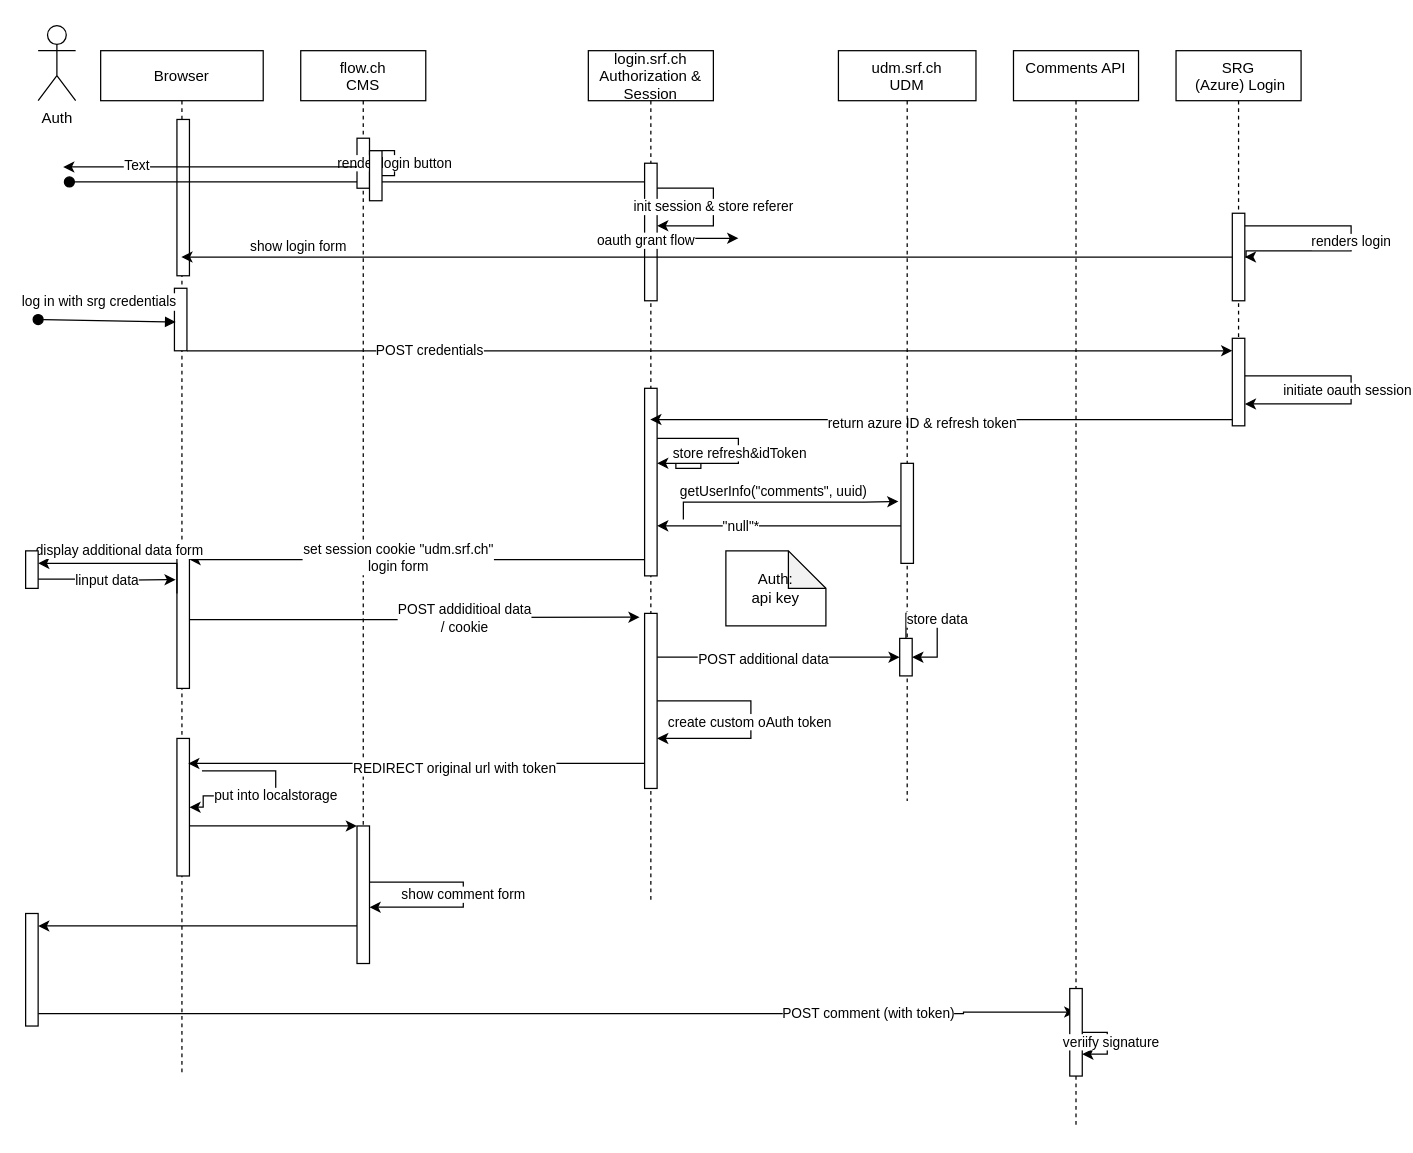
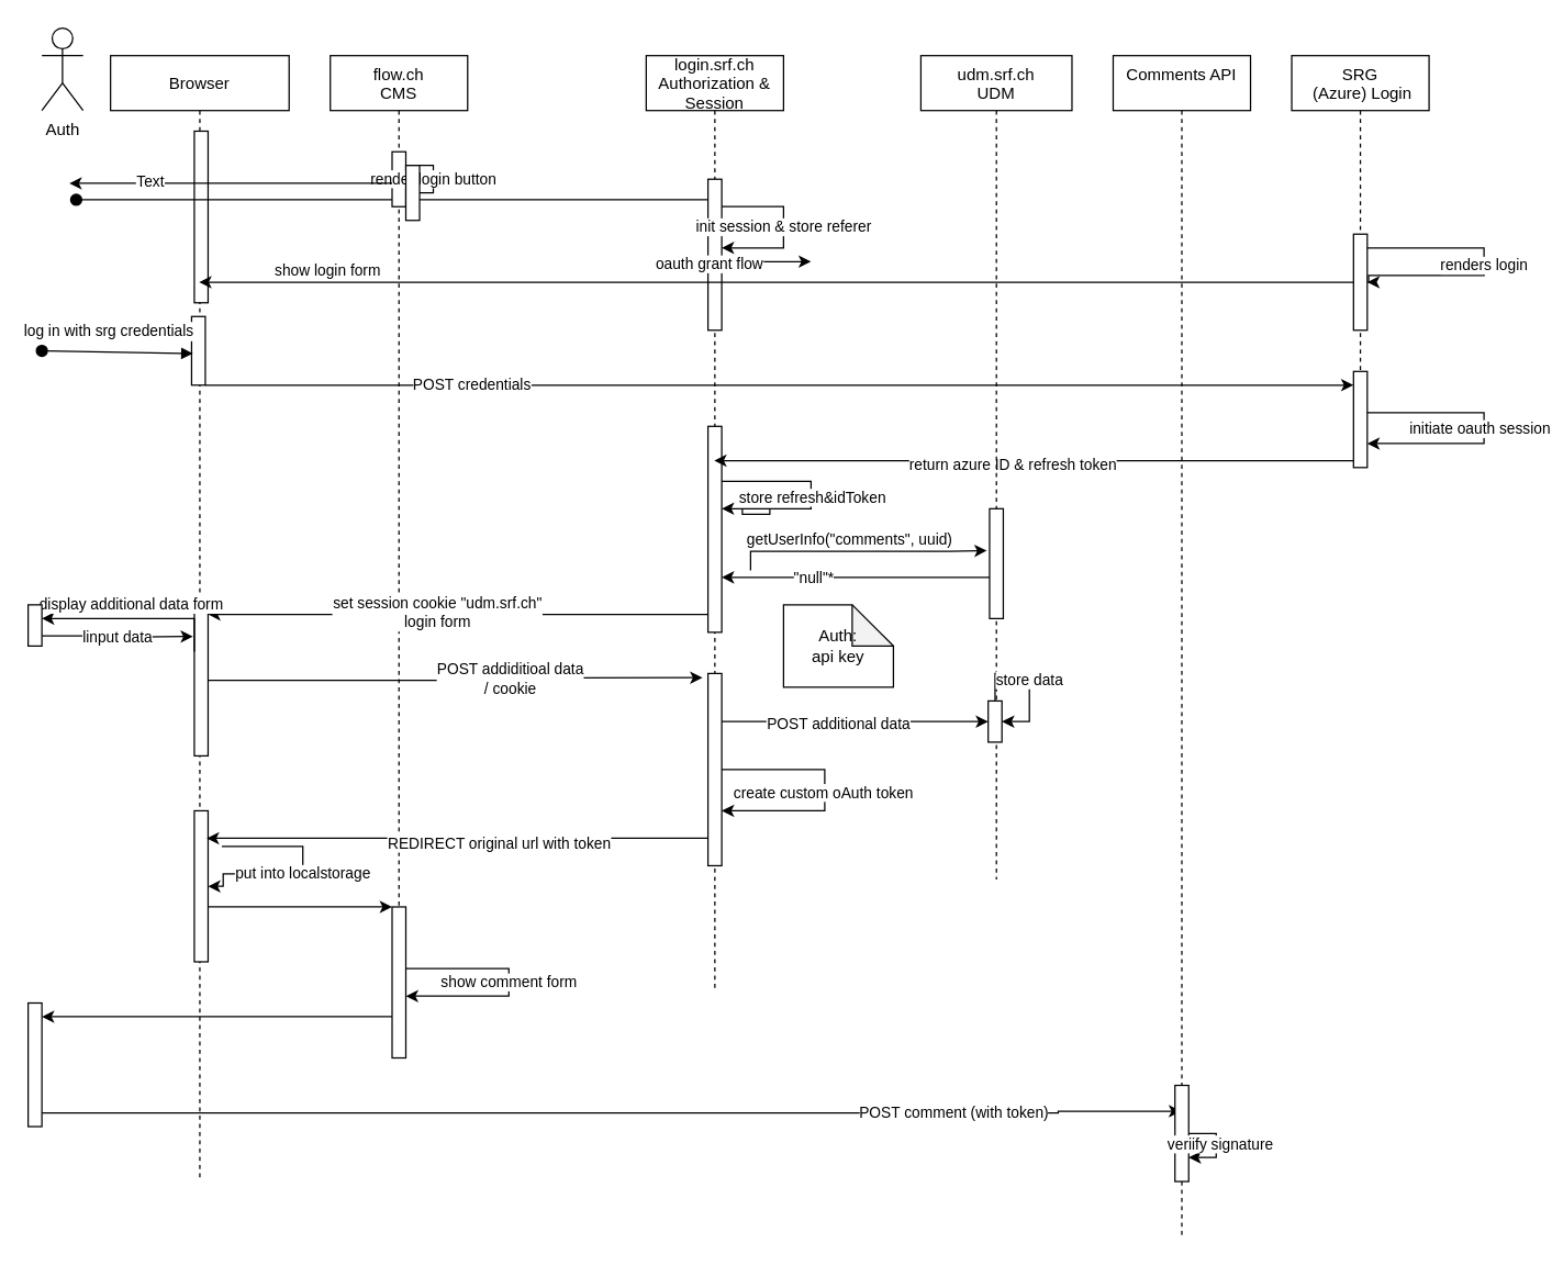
- <mxCell id="56" value="Auth:&lt;br&gt;api key" style="shape=note;whiteSpace=wrap;html=1;backgroundOutline=1;darkOpacity=0.05;" vertex="1" parent="1"><mxGeometry x="580" y="440" width="80" height="60" as="geometry" /></mxCell>
+ <mxCell id="56" value="Auth:&lt;br&gt;api key" style="shape=note;whiteSpace=wrap;html=1;backgroundOutline=1;darkOpacity=0.05;" vertex="1" parent="1"><mxGeometry x="570" y="440" width="80" height="60" as="geometry" /></mxCell>
